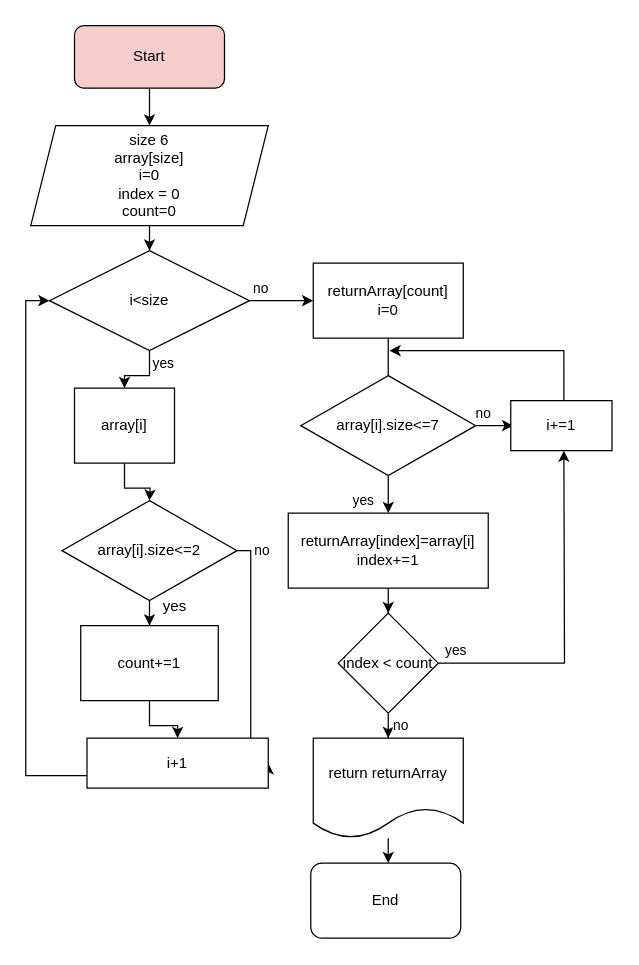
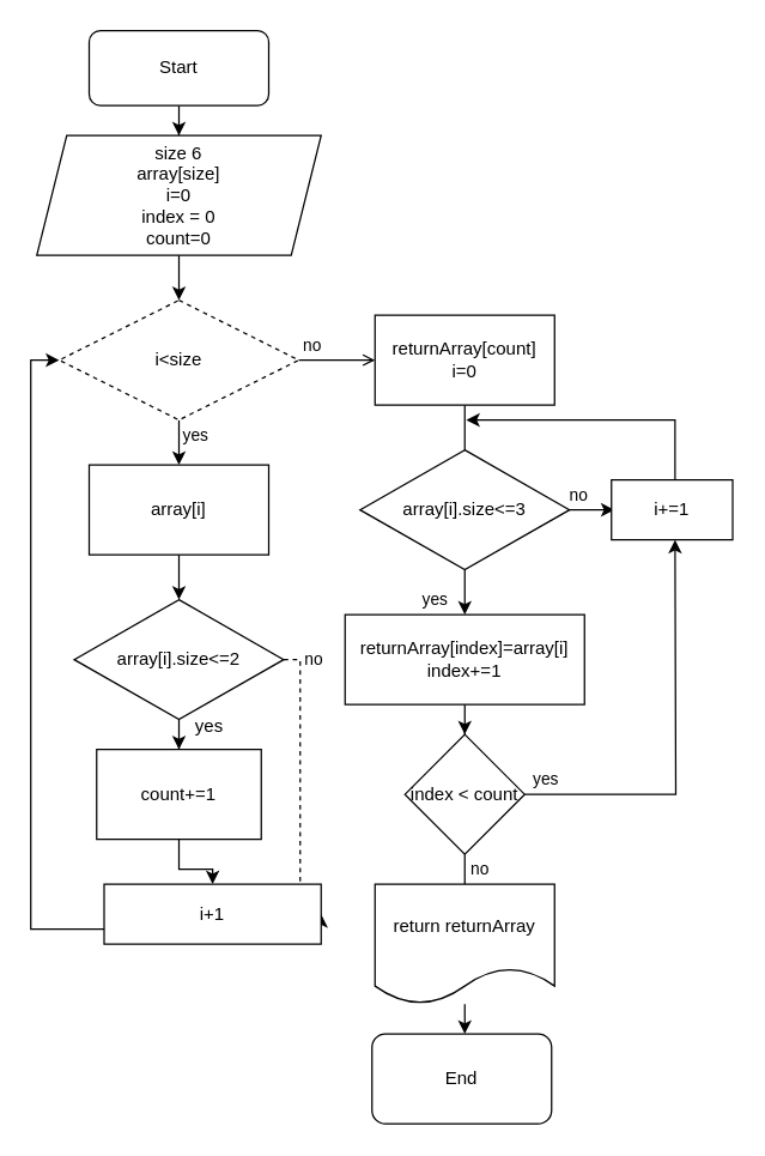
- <mxCell id="3" value="Start" style="rounded=1;whiteSpace=wrap;html=1;fillColor=#f8cecc;" parent="1" vertex="1"><mxGeometry x="59" y="20" width="120" height="50" as="geometry" /></mxCell>
+ <mxCell id="3" value="Start" style="rounded=1;whiteSpace=wrap;html=1;" parent="1" vertex="1"><mxGeometry x="59" y="20" width="120" height="50" as="geometry" /></mxCell>
- <mxCell id="5" value="size 6&lt;br&gt;array[size]&lt;br&gt;i=0&lt;br&gt;index = 0&lt;br&gt;count=0" style="shape=parallelogram;perimeter=parallelogramPerimeter;whiteSpace=wrap;html=1;fixedSize=1;" parent="1" vertex="1"><mxGeometry x="24" y="100" width="190" height="80" as="geometry" /></mxCell>
+ <mxCell id="5" value="size 6&lt;br&gt;array[size]&lt;br&gt;i=0&lt;br&gt;index = 0&lt;br&gt;count=0" style="shape=parallelogram;perimeter=parallelogramPerimeter;whiteSpace=wrap;html=1;fixedSize=1;" parent="1" vertex="1"><mxGeometry x="24" y="90" width="190" height="80" as="geometry" /></mxCell>
- <mxCell id="10" value="i&amp;lt;size" style="rhombus;whiteSpace=wrap;html=1;" vertex="1" parent="1"><mxGeometry x="39" y="200" width="160" height="80" as="geometry" /></mxCell>
+ <mxCell id="10" value="i&amp;lt;size" style="rhombus;whiteSpace=wrap;html=1;dashed=1;" vertex="1" parent="1"><mxGeometry x="39" y="200" width="160" height="80" as="geometry" /></mxCell>
- <mxCell id="8" value="no" style="edgeStyle=orthogonalEdgeStyle;rounded=0;orthogonalLoop=1;jettySize=auto;html=1;entryX=0;entryY=0.5;entryDx=0;entryDy=0;" edge="1" parent="1" source="10" target="20"><mxGeometry x="-0.639" y="10" relative="1" as="geometry"><mxPoint as="offset" /></mxGeometry></mxCell>
+ <mxCell id="8" value="no" style="edgeStyle=orthogonalEdgeStyle;rounded=0;orthogonalLoop=1;jettySize=auto;html=1;entryX=0;entryY=0.5;entryDx=0;entryDy=0;endArrow=open;" edge="1" parent="1" source="10" target="20"><mxGeometry x="-0.639" y="10" relative="1" as="geometry"><mxPoint as="offset" /></mxGeometry></mxCell>
- <mxCell id="12" value="array[i]" style="rounded=0;whiteSpace=wrap;html=1;" parent="1" vertex="1"><mxGeometry x="59" y="310" width="80" height="60" as="geometry" /></mxCell>
+ <mxCell id="12" value="array[i]" style="rounded=0;whiteSpace=wrap;html=1;" parent="1" vertex="1"><mxGeometry x="59" y="310" width="120" height="60" as="geometry" /></mxCell>
- <mxCell id="23" value="array[i].size&amp;lt;=7" style="rhombus;whiteSpace=wrap;html=1;" vertex="1" parent="1"><mxGeometry x="240" y="300" width="140" height="80" as="geometry" /></mxCell>
+ <mxCell id="23" value="array[i].size&amp;lt;=3" style="rhombus;whiteSpace=wrap;html=1;" vertex="1" parent="1"><mxGeometry x="240" y="300" width="140" height="80" as="geometry" /></mxCell>
- <mxCell id="13" value="no" style="edgeStyle=orthogonalEdgeStyle;rounded=0;orthogonalLoop=1;jettySize=auto;html=1;entryX=1;entryY=0.5;entryDx=0;entryDy=0;" edge="1" parent="1" source="14" target="29"><mxGeometry x="-0.903" y="-10" relative="1" as="geometry"><Array as="points"><mxPoint x="200" y="440" /><mxPoint x="200" y="615" /></Array><mxPoint x="10" y="-10" as="offset" /></mxGeometry></mxCell>
+ <mxCell id="13" value="no" style="edgeStyle=orthogonalEdgeStyle;rounded=0;orthogonalLoop=1;jettySize=auto;html=1;entryX=1;entryY=0.5;entryDx=0;entryDy=0;dashed=1;" edge="1" parent="1" source="14" target="29"><mxGeometry x="-0.903" y="-10" relative="1" as="geometry"><Array as="points"><mxPoint x="200" y="440" /><mxPoint x="200" y="615" /></Array><mxPoint x="10" y="-10" as="offset" /></mxGeometry></mxCell>
- <mxCell id="31" value="no" style="edgeStyle=orthogonalEdgeStyle;rounded=0;orthogonalLoop=1;jettySize=auto;html=1;entryX=0.5;entryY=0;entryDx=0;entryDy=0;" edge="1" parent="1" source="32" target="34"><mxGeometry x="0.667" y="10" relative="1" as="geometry"><mxPoint as="offset" /></mxGeometry></mxCell>
+ <mxCell id="31" value="no" style="edgeStyle=orthogonalEdgeStyle;rounded=0;orthogonalLoop=1;jettySize=auto;html=1;entryX=0.5;entryY=0;entryDx=0;entryDy=0;endArrow=none;" edge="1" parent="1" source="32" target="34"><mxGeometry x="0.667" y="10" relative="1" as="geometry"><mxPoint as="offset" /></mxGeometry></mxCell>
